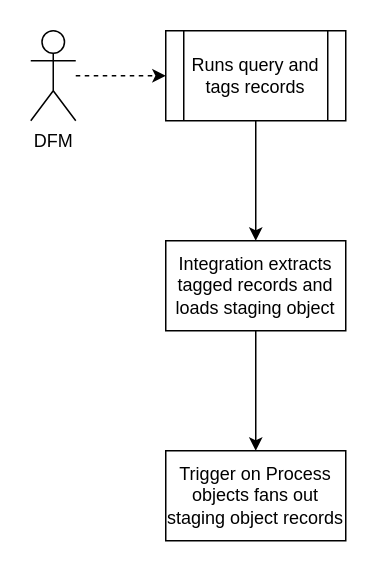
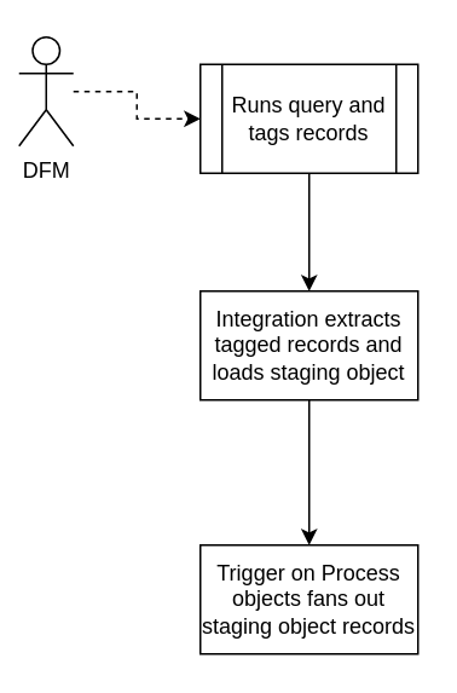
- <mxCell id="5" value="DFM" style="shape=umlActor;verticalLabelPosition=bottom;verticalAlign=top;html=1;outlineConnect=0;" vertex="1" parent="1"><mxGeometry x="20" y="20" width="30" height="60" as="geometry" /></mxCell>
+ <mxCell id="5" value="DFM" style="shape=umlActor;verticalLabelPosition=bottom;verticalAlign=top;html=1;outlineConnect=0;" vertex="1" parent="1"><mxGeometry x="10" y="20" width="30" height="60" as="geometry" /></mxCell>
- <mxCell id="3" value="Runs query and tags records" style="shape=process;whiteSpace=wrap;html=1;backgroundOutline=1;" vertex="1" parent="1"><mxGeometry x="110" y="20" width="120" height="60" as="geometry" /></mxCell>
+ <mxCell id="3" value="Runs query and tags records" style="shape=process;whiteSpace=wrap;html=1;backgroundOutline=1;" vertex="1" parent="1"><mxGeometry x="110" y="35" width="120" height="60" as="geometry" /></mxCell>
